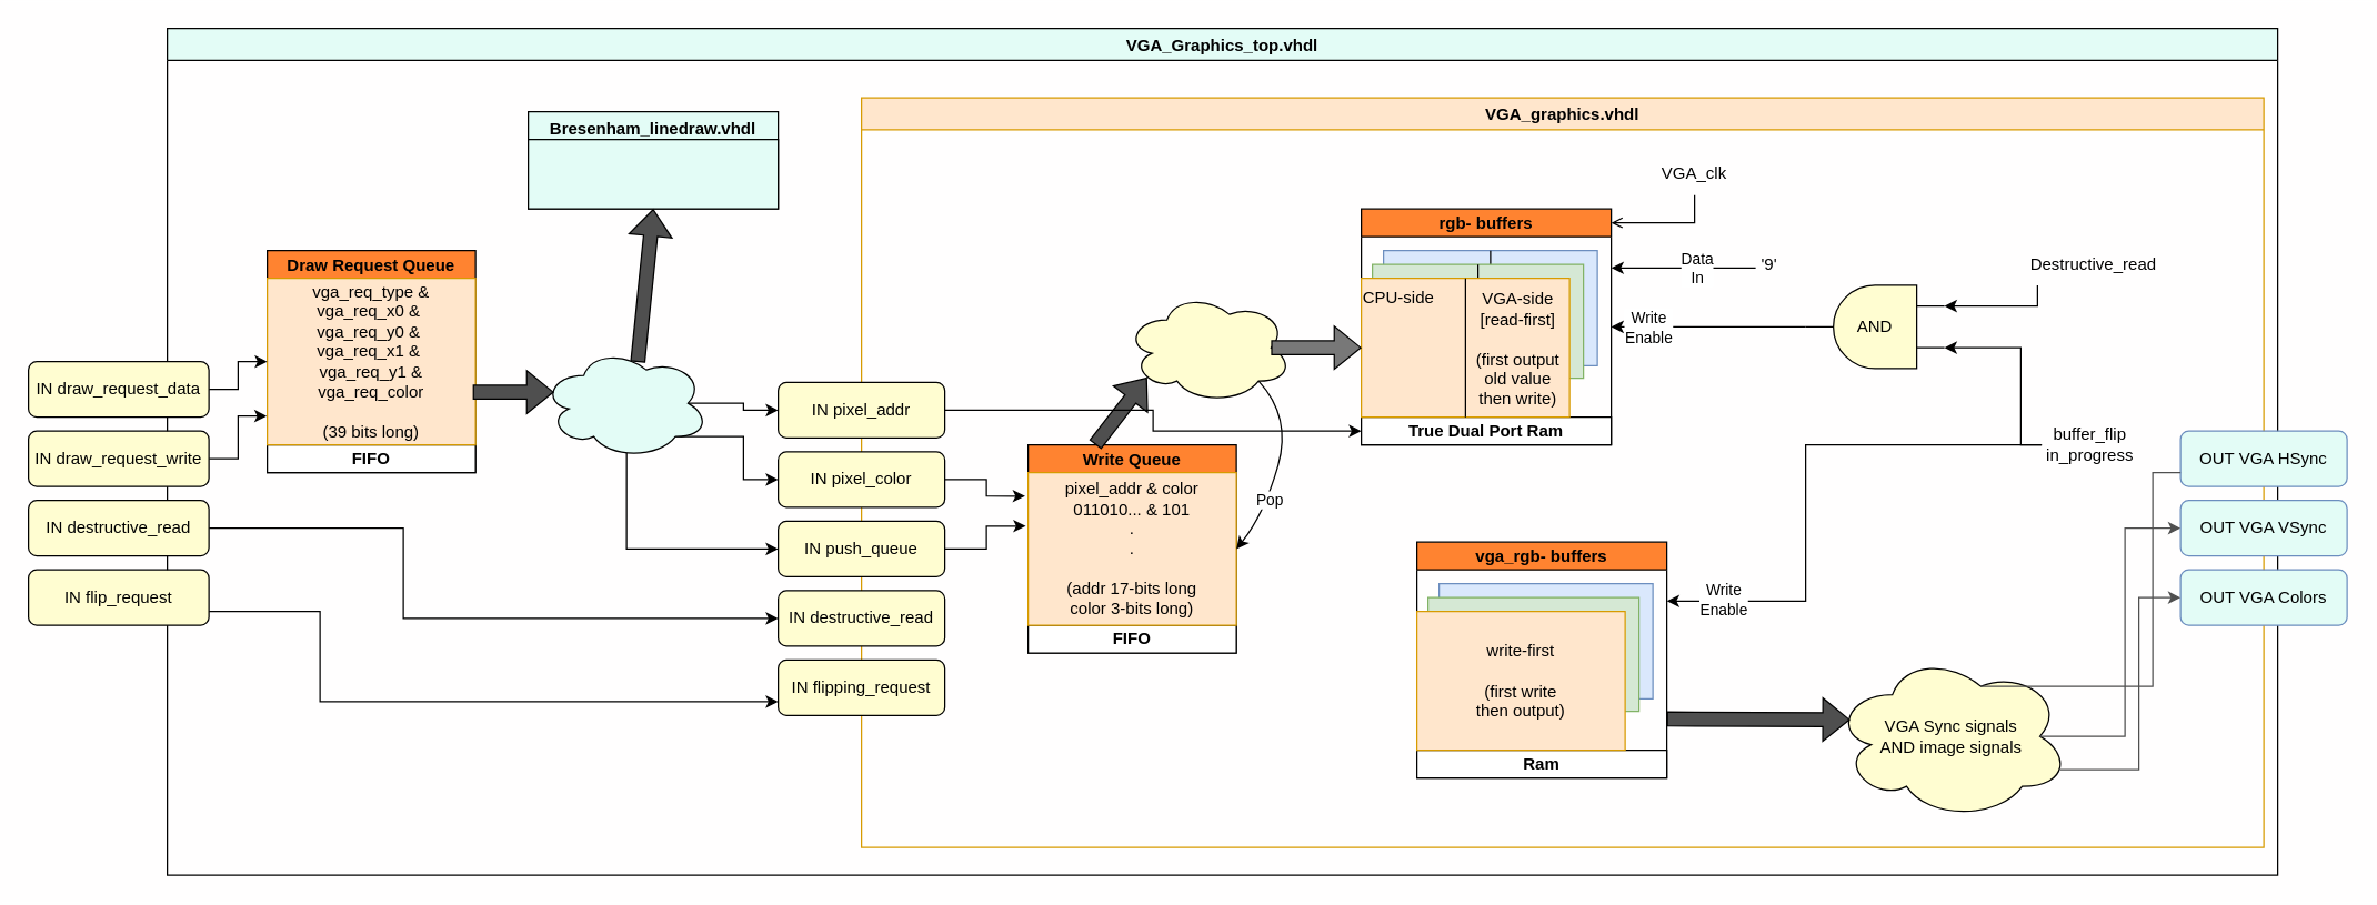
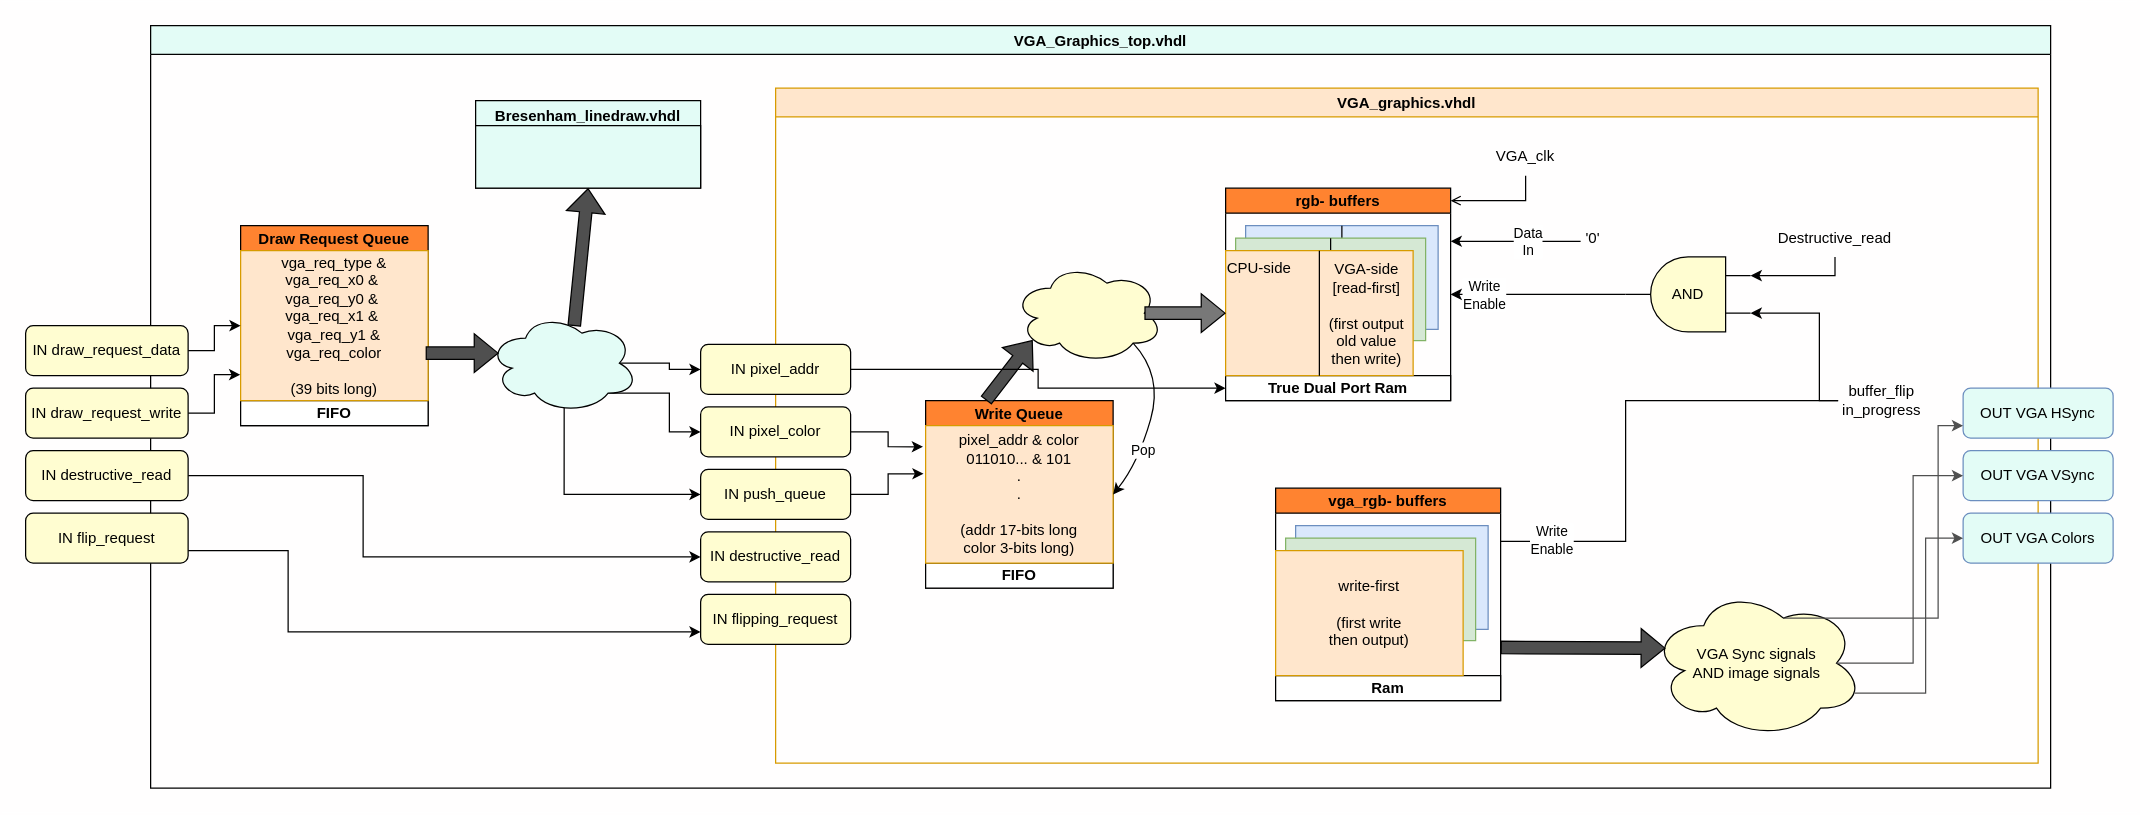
- <mxCell id="23" value="'9'" style="text;html=1;strokeColor=none;fillColor=none;align=center;verticalAlign=middle;whiteSpace=wrap;rounded=0;labelBackgroundColor=none;" vertex="1" parent="3"><mxGeometry x="644" y="110" width="20" height="20" as="geometry" /></mxCell>
+ <mxCell id="23" value="'0'" style="text;html=1;strokeColor=none;fillColor=none;align=center;verticalAlign=middle;whiteSpace=wrap;rounded=0;labelBackgroundColor=none;" vertex="1" parent="3"><mxGeometry x="644" y="110" width="20" height="20" as="geometry" /></mxCell>
- <mxCell id="42" value="Destructive_read" style="text;html=1;strokeColor=none;fillColor=none;align=center;verticalAlign=middle;whiteSpace=wrap;rounded=0;labelBackgroundColor=none;" vertex="1" parent="3"><mxGeometry x="840" y="105" width="95" height="30" as="geometry" /></mxCell>
+ <mxCell id="42" value="Destructive_read" style="text;html=1;strokeColor=none;fillColor=none;align=center;verticalAlign=middle;whiteSpace=wrap;rounded=0;labelBackgroundColor=none;" vertex="1" parent="3"><mxGeometry x="800" y="105" width="95" height="30" as="geometry" /></mxCell>
- <mxCell id="55" style="edgeStyle=orthogonalEdgeStyle;rounded=0;orthogonalLoop=1;jettySize=auto;html=1;exitX=0.625;exitY=0.2;exitDx=0;exitDy=0;exitPerimeter=0;entryX=0;entryY=0.75;entryDx=0;entryDy=0;strokeColor=#4F4F4F;fillColor=#4F4F4F;endArrow=none;" edge="1" parent="2" source="19" target="53"><mxGeometry relative="1" as="geometry"><Array as="points"><mxPoint x="1430" y="474" /><mxPoint x="1430" y="320" /></Array></mxGeometry></mxCell>
+ <mxCell id="55" style="edgeStyle=orthogonalEdgeStyle;rounded=0;orthogonalLoop=1;jettySize=auto;html=1;exitX=0.625;exitY=0.2;exitDx=0;exitDy=0;exitPerimeter=0;entryX=0;entryY=0.75;entryDx=0;entryDy=0;strokeColor=#4F4F4F;fillColor=#4F4F4F;" edge="1" parent="2" source="19" target="53"><mxGeometry relative="1" as="geometry"><Array as="points"><mxPoint x="1430" y="474" /><mxPoint x="1430" y="320" /></Array></mxGeometry></mxCell>
- <mxCell id="30" style="edgeStyle=orthogonalEdgeStyle;rounded=0;orthogonalLoop=1;jettySize=auto;html=1;entryX=1;entryY=0.25;entryDx=0;entryDy=0;" edge="1" parent="3" source="29" target="14"><mxGeometry relative="1" as="geometry"><mxPoint x="550" y="370" as="targetPoint" /><Array as="points"><mxPoint x="680" y="250" /><mxPoint x="680" y="363" /></Array></mxGeometry></mxCell>
+ <mxCell id="30" style="edgeStyle=orthogonalEdgeStyle;rounded=0;orthogonalLoop=1;jettySize=auto;html=1;entryX=1;entryY=0.25;entryDx=0;entryDy=0;endArrow=none;" edge="1" parent="3" source="29" target="14"><mxGeometry relative="1" as="geometry"><mxPoint x="550" y="370" as="targetPoint" /><Array as="points"><mxPoint x="680" y="250" /><mxPoint x="680" y="363" /></Array></mxGeometry></mxCell>
